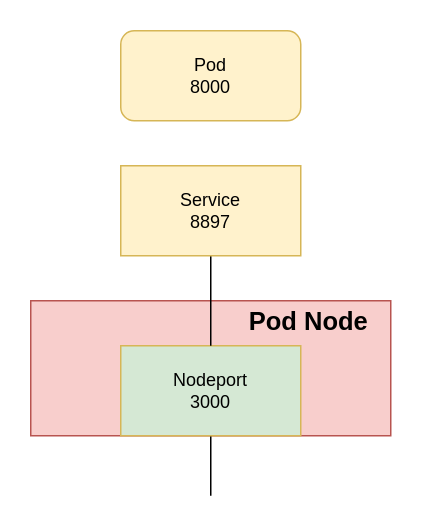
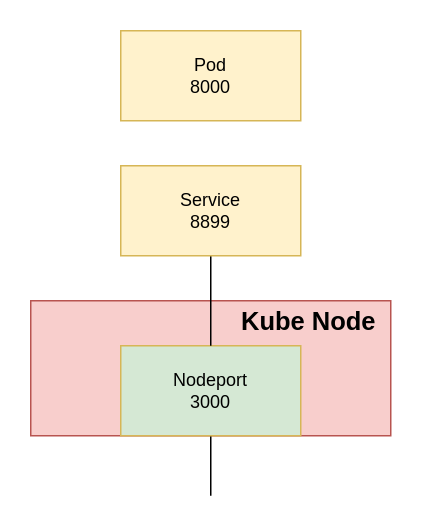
- <mxCell id="7" value="Pod&lt;br&gt;8000" style="whiteSpace=wrap;html=1;fillColor=#fff2cc;strokeColor=#d6b656;rounded=1;" vertex="1" parent="1"><mxGeometry x="80" y="20" width="120" height="60" as="geometry" /></mxCell>
+ <mxCell id="7" value="Pod&lt;br&gt;8000" style="rounded=0;whiteSpace=wrap;html=1;fillColor=#fff2cc;strokeColor=#d6b656;" vertex="1" parent="1"><mxGeometry x="80" y="20" width="120" height="60" as="geometry" /></mxCell>
- <mxCell id="6" value="Service&lt;br&gt;8897" style="rounded=0;whiteSpace=wrap;html=1;fillColor=#fff2cc;strokeColor=#d6b656;" vertex="1" parent="1"><mxGeometry x="80" y="110" width="120" height="60" as="geometry" /></mxCell>
+ <mxCell id="6" value="Service&lt;br&gt;8899" style="rounded=0;whiteSpace=wrap;html=1;fillColor=#fff2cc;strokeColor=#d6b656;" vertex="1" parent="1"><mxGeometry x="80" y="110" width="120" height="60" as="geometry" /></mxCell>
- <mxCell id="8" value="Pod Node" style="text;html=1;align=center;verticalAlign=middle;resizable=0;points=[];autosize=1;strokeColor=none;fillColor=none;fontSize=17;fontColor=#000000;fontStyle=1;labelBorderColor=none;" vertex="1" parent="1"><mxGeometry x="150" y="200" width="110" height="30" as="geometry" /></mxCell>
+ <mxCell id="8" value="Kube Node" style="text;html=1;align=center;verticalAlign=middle;resizable=0;points=[];autosize=1;strokeColor=none;fillColor=none;fontSize=17;fontColor=#000000;fontStyle=1;labelBorderColor=none;" vertex="1" parent="1"><mxGeometry x="150" y="200" width="110" height="30" as="geometry" /></mxCell>
